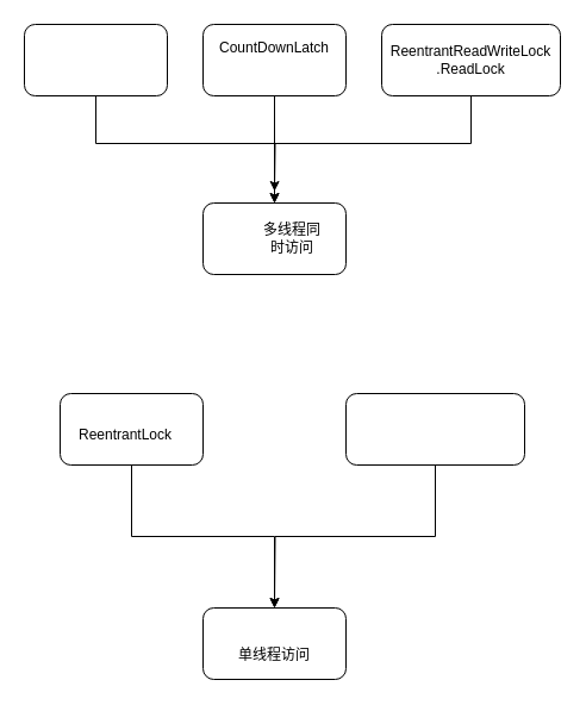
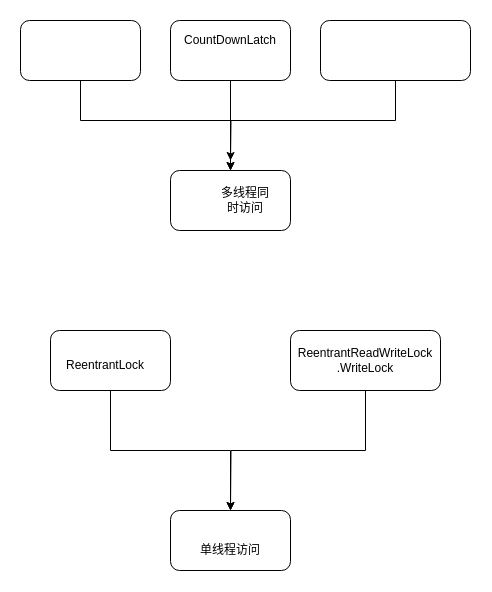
- <mxCell id="13" value="ReentrantReadWriteLock&lt;div&gt;.ReadLock&lt;/div&gt;" style="text;strokeColor=none;align=center;fillColor=none;html=1;verticalAlign=middle;whiteSpace=wrap;rounded=0;" vertex="1" parent="11"><mxGeometry x="5" y="10" width="140" height="40" as="geometry" /></mxCell>
+ <mxCell id="17" value="ReentrantReadWriteLock&lt;div&gt;.WriteLock&lt;/div&gt;" style="text;strokeColor=none;align=center;fillColor=none;html=1;verticalAlign=middle;whiteSpace=wrap;rounded=0;movable=1;resizable=1;rotatable=1;deletable=1;editable=1;locked=0;connectable=1;" vertex="1" parent="1"><mxGeometry x="295" y="340" width="140" height="40" as="geometry" /></mxCell>
